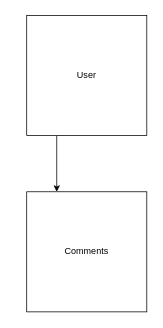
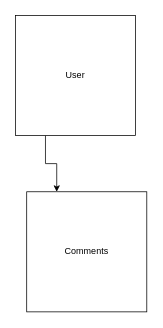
- <mxCell id="3" value="User" style="whiteSpace=wrap;html=1;aspect=fixed;" parent="1" vertex="1"><mxGeometry x="35" y="20" width="160" height="160" as="geometry" /></mxCell>
+ <mxCell id="3" value="User" style="whiteSpace=wrap;html=1;aspect=fixed;" parent="1" vertex="1"><mxGeometry x="20" y="20" width="160" height="160" as="geometry" /></mxCell>
